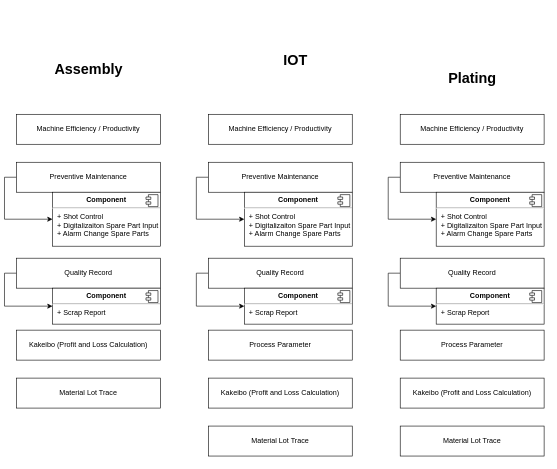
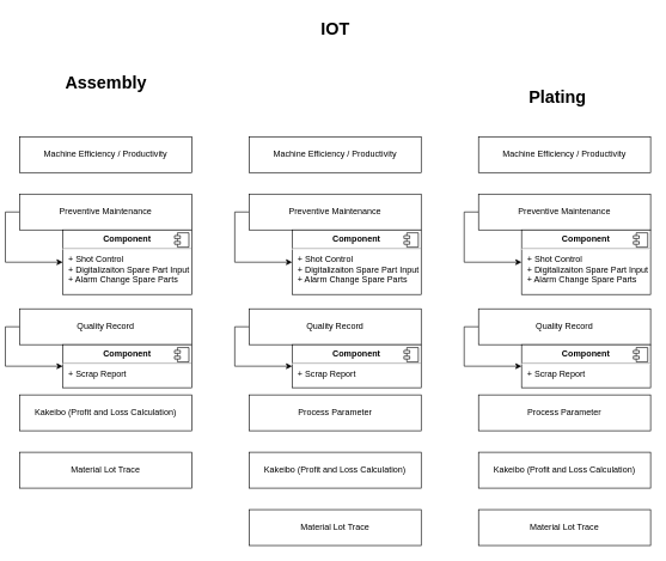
- <mxCell id="2" value="IOT" style="text;strokeColor=none;fillColor=none;html=1;fontSize=24;fontStyle=1;verticalAlign=middle;align=center;" vertex="1" parent="1"><mxGeometry x="435" y="80" width="100" height="40" as="geometry" /></mxCell>
+ <mxCell id="2" value="IOT" style="text;strokeColor=none;fillColor=none;html=1;fontSize=24;fontStyle=1;verticalAlign=middle;align=center;" vertex="1" parent="1"><mxGeometry x="410" y="20" width="100" height="40" as="geometry" /></mxCell>
- <mxCell id="4" value="Plating" style="text;strokeColor=none;fillColor=none;html=1;fontSize=24;fontStyle=1;verticalAlign=middle;align=center;" vertex="1" parent="1"><mxGeometry x="730" y="110" width="100" height="40" as="geometry" /></mxCell>
+ <mxCell id="4" value="Plating" style="text;strokeColor=none;fillColor=none;html=1;fontSize=24;fontStyle=1;verticalAlign=middle;align=center;" vertex="1" parent="1"><mxGeometry x="720" y="115" width="100" height="40" as="geometry" /></mxCell>
